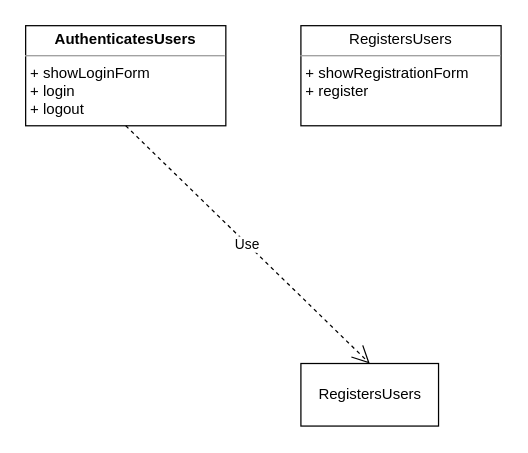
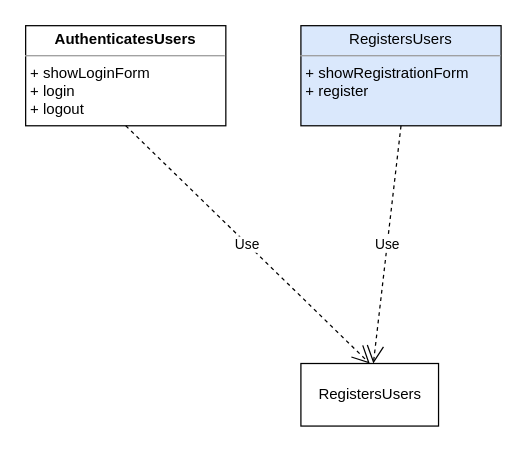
- <mxCell id="5" value="&lt;p style=&quot;margin: 0px ; margin-top: 4px ; text-align: center&quot;&gt;RegistersUsers&lt;br&gt;&lt;/p&gt;&lt;hr size=&quot;1&quot;&gt;&lt;p style=&quot;margin: 0px ; margin-left: 4px&quot;&gt;+ showRegistrationForm&lt;/p&gt;&lt;p style=&quot;margin: 0px ; margin-left: 4px&quot;&gt;+&amp;nbsp;register&lt;/p&gt;" style="verticalAlign=top;align=left;overflow=fill;fontSize=12;fontFamily=Helvetica;html=1;" vertex="1" parent="1"><mxGeometry x="240" y="20" width="160" height="80" as="geometry" /></mxCell>
+ <mxCell id="5" value="&lt;p style=&quot;margin: 0px ; margin-top: 4px ; text-align: center&quot;&gt;RegistersUsers&lt;br&gt;&lt;/p&gt;&lt;hr size=&quot;1&quot;&gt;&lt;p style=&quot;margin: 0px ; margin-left: 4px&quot;&gt;+ showRegistrationForm&lt;/p&gt;&lt;p style=&quot;margin: 0px ; margin-left: 4px&quot;&gt;+&amp;nbsp;register&lt;/p&gt;" style="verticalAlign=top;align=left;overflow=fill;fontSize=12;fontFamily=Helvetica;html=1;fillColor=#dae8fc;" vertex="1" parent="1"><mxGeometry x="240" y="20" width="160" height="80" as="geometry" /></mxCell>
+ <mxCell id="6" value="Use" style="endArrow=open;endSize=12;dashed=1;html=1;exitX=0.5;exitY=1;exitDx=0;exitDy=0;" edge="1" parent="1" source="5" target="3"><mxGeometry width="160" relative="1" as="geometry"><mxPoint x="360" y="120" as="sourcePoint" /><mxPoint x="555" y="310" as="targetPoint" /></mxGeometry></mxCell>
